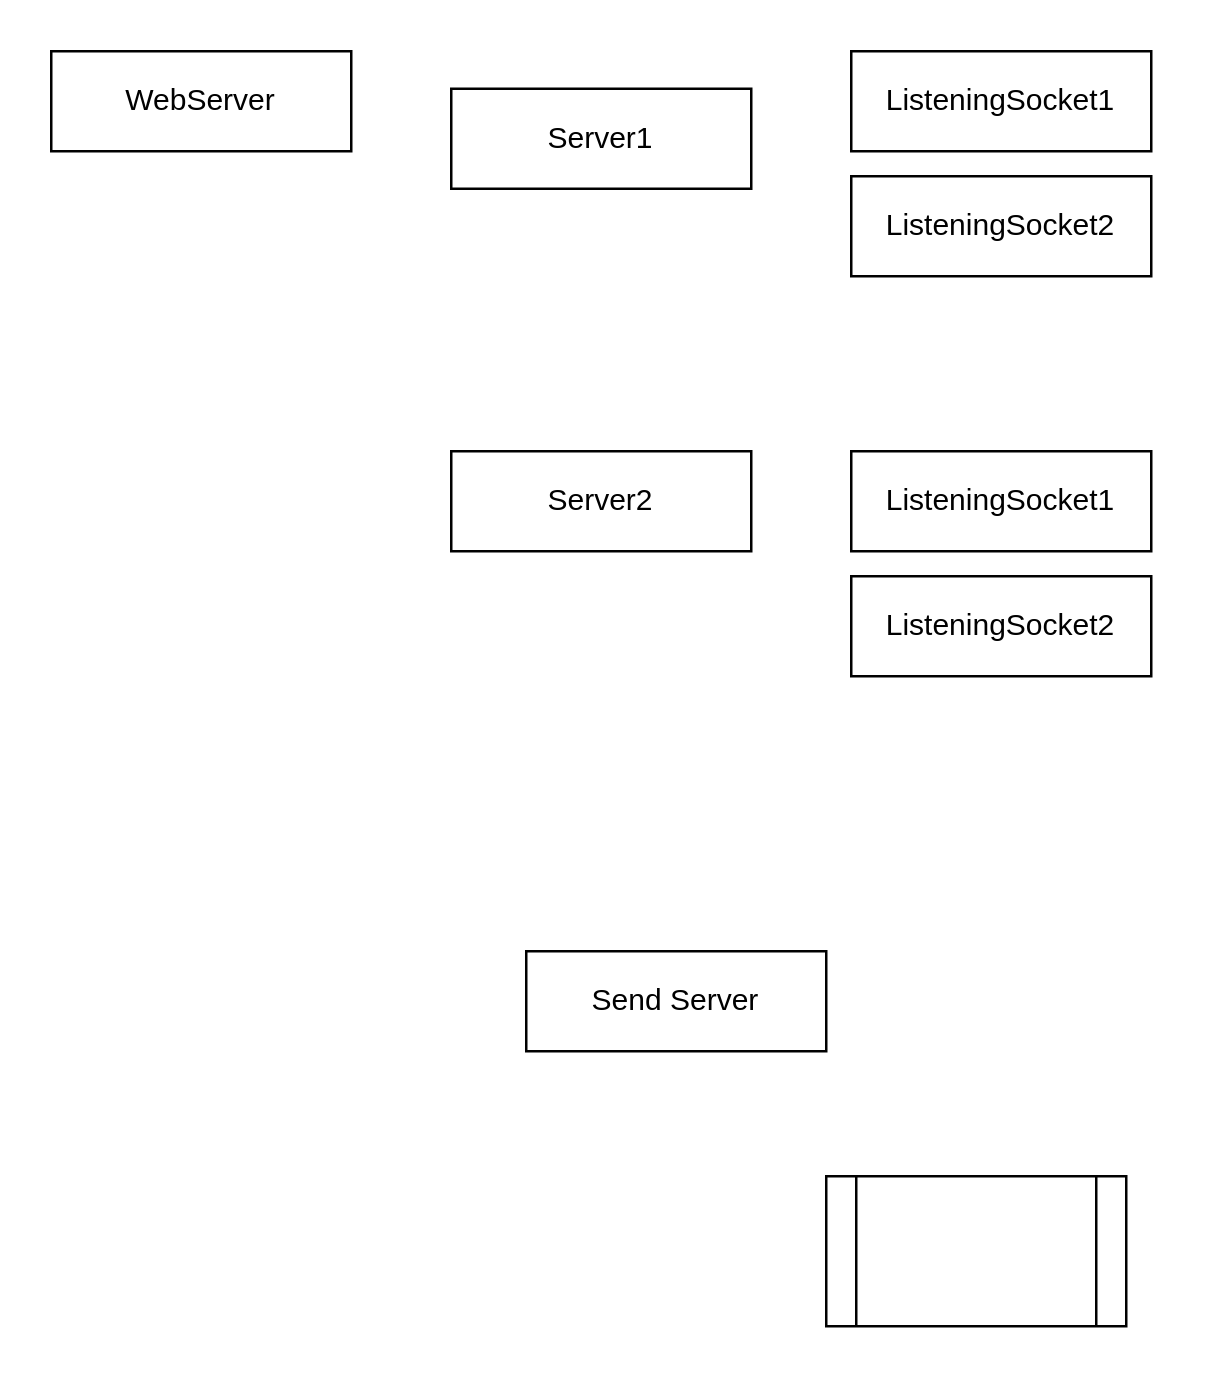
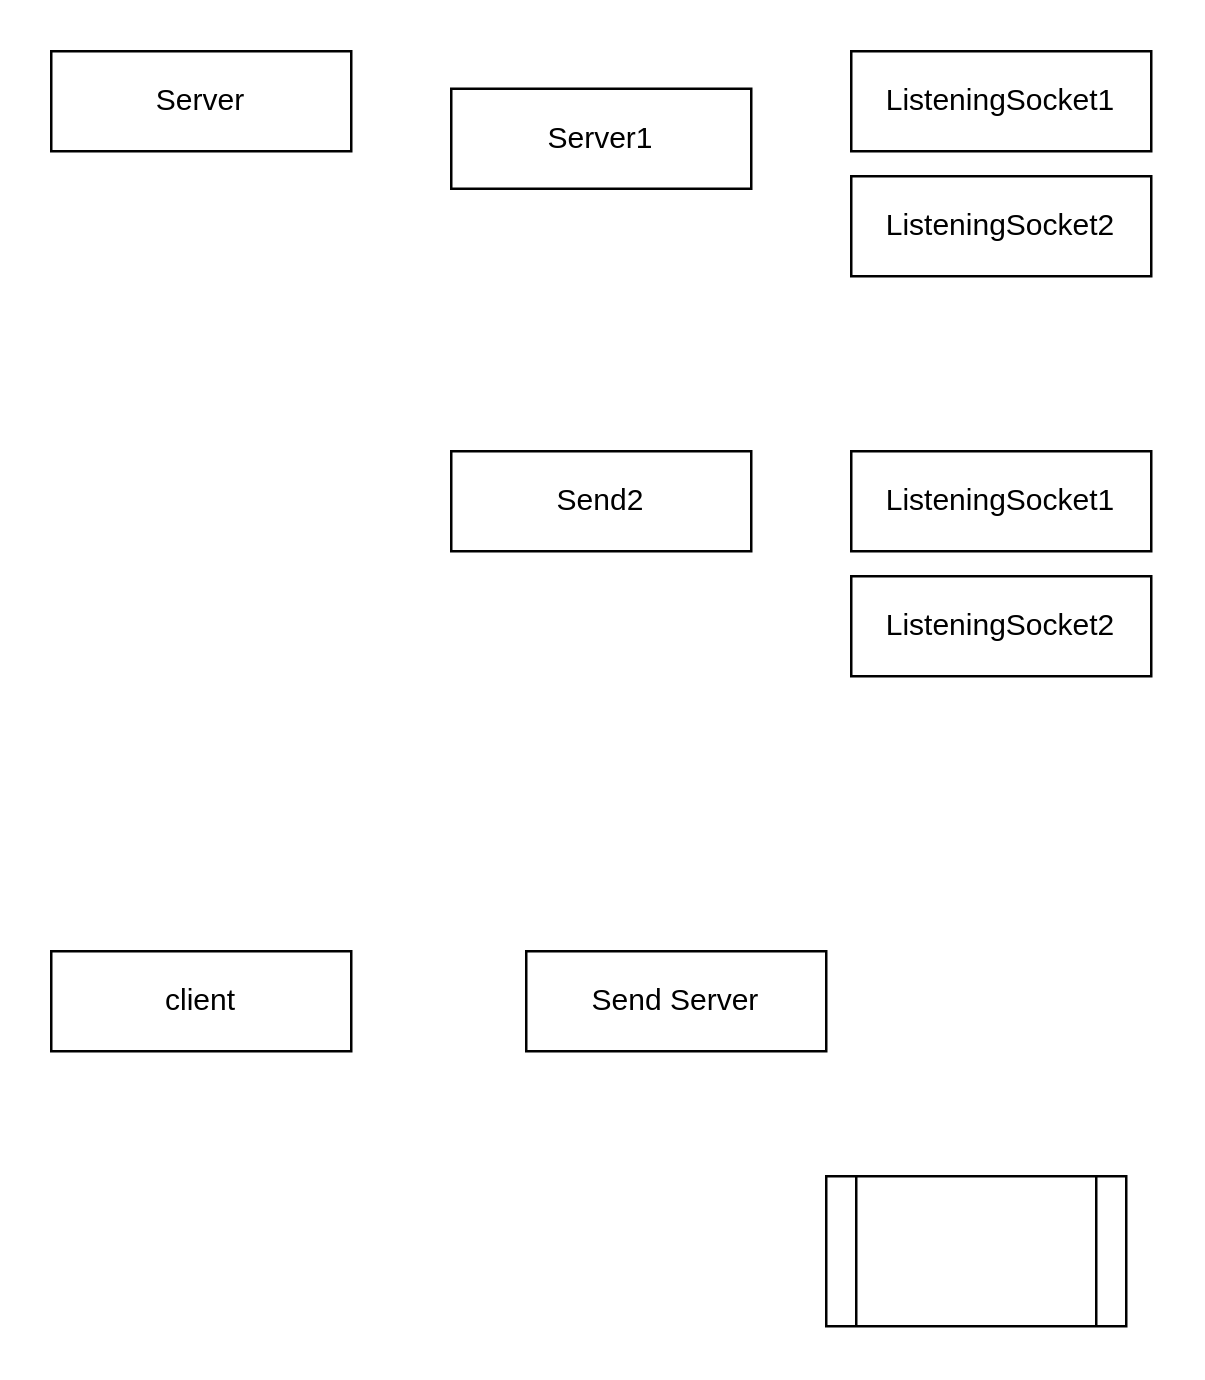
- <mxCell id="2" value="WebServer" style="rounded=0;whiteSpace=wrap;html=1;" parent="1" vertex="1"><mxGeometry x="20" y="20" width="120" height="40" as="geometry" /></mxCell>
+ <mxCell id="2" value="Server" style="rounded=0;whiteSpace=wrap;html=1;" parent="1" vertex="1"><mxGeometry x="20" y="20" width="120" height="40" as="geometry" /></mxCell>
- <mxCell id="4" value="Server2" style="rounded=0;whiteSpace=wrap;html=1;" parent="1" vertex="1"><mxGeometry x="180" y="180" width="120" height="40" as="geometry" /></mxCell>
+ <mxCell id="4" value="Send2" style="rounded=0;whiteSpace=wrap;html=1;" parent="1" vertex="1"><mxGeometry x="180" y="180" width="120" height="40" as="geometry" /></mxCell>
+ <mxCell id="9" value="client" style="rounded=0;whiteSpace=wrap;html=1;" vertex="1" parent="1"><mxGeometry x="20" y="380" width="120" height="40" as="geometry" /></mxCell>
